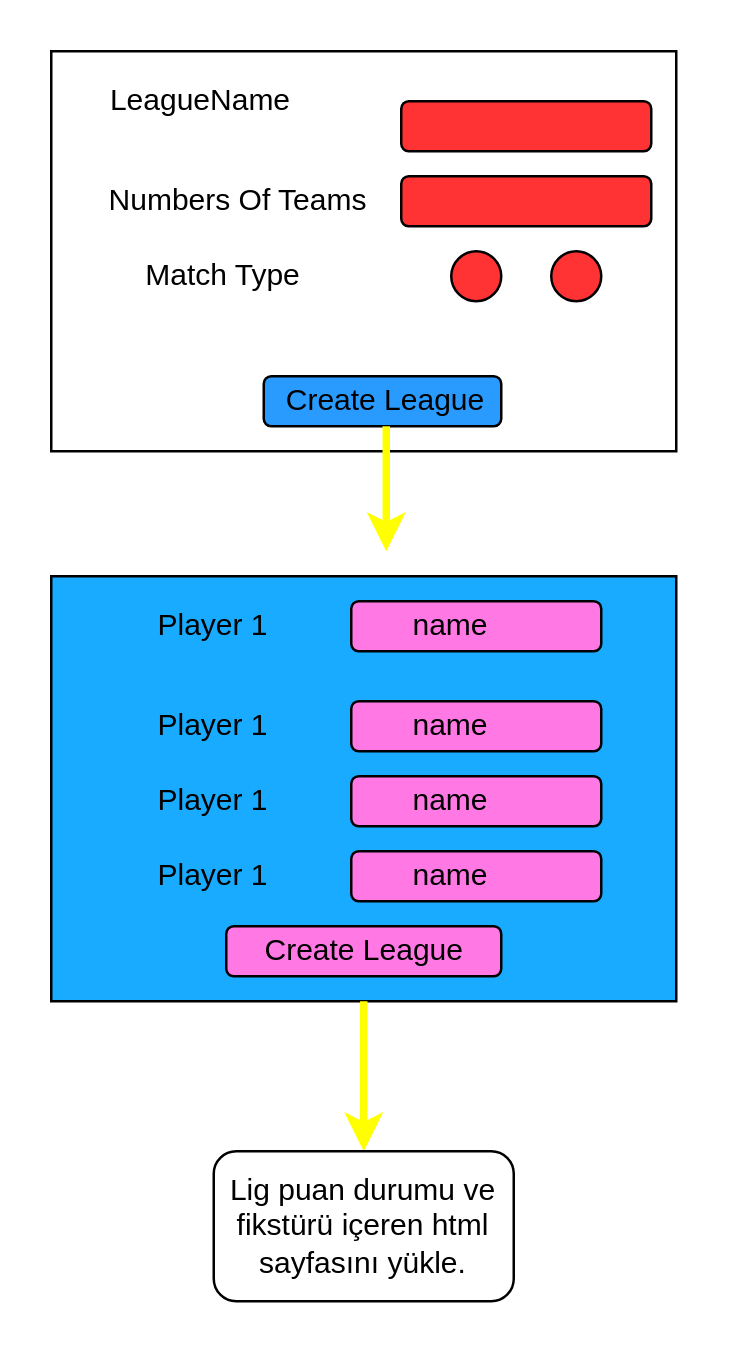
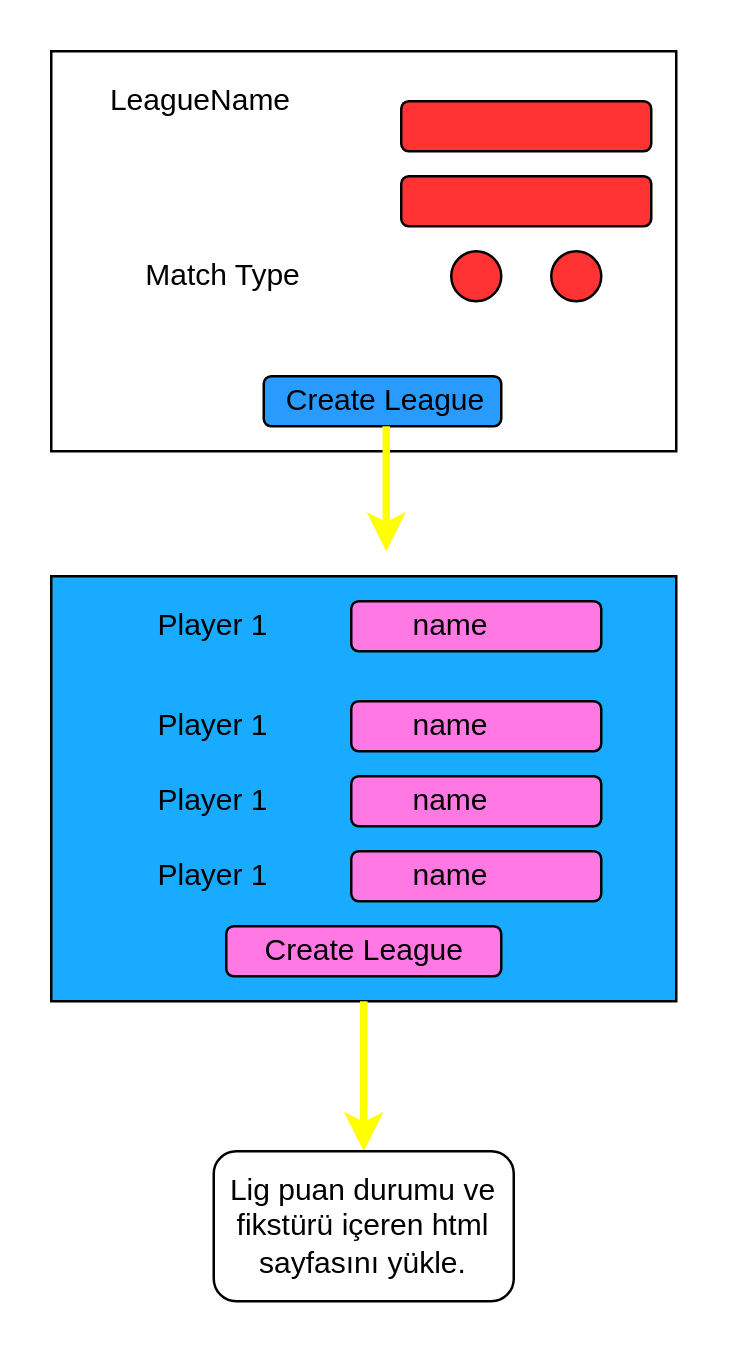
- <mxCell id="4" value="Numbers Of Teams" style="text;html=1;strokeColor=none;fillColor=none;align=center;verticalAlign=middle;whiteSpace=wrap;rounded=0;" vertex="1" parent="1"><mxGeometry x="30" y="70" width="130" height="20" as="geometry" /></mxCell>
